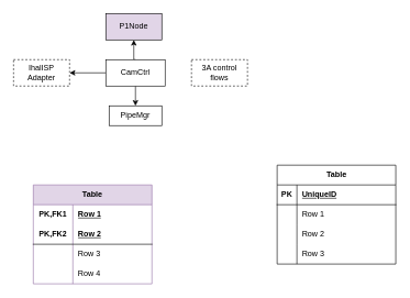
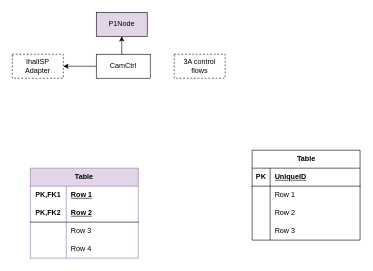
- <mxCell id="4" style="edgeStyle=orthogonalEdgeStyle;rounded=0;orthogonalLoop=1;jettySize=auto;html=1;exitX=0.5;exitY=1;exitDx=0;exitDy=0;entryX=0.5;entryY=0;entryDx=0;entryDy=0;" parent="1" source="5" target="9" edge="1"><mxGeometry relative="1" as="geometry" /></mxCell>
- <mxCell id="9" value="PipeMgr" style="rounded=0;whiteSpace=wrap;html=1;" parent="1" vertex="1"><mxGeometry x="165" y="160" width="80" height="30" as="geometry" /></mxCell>
